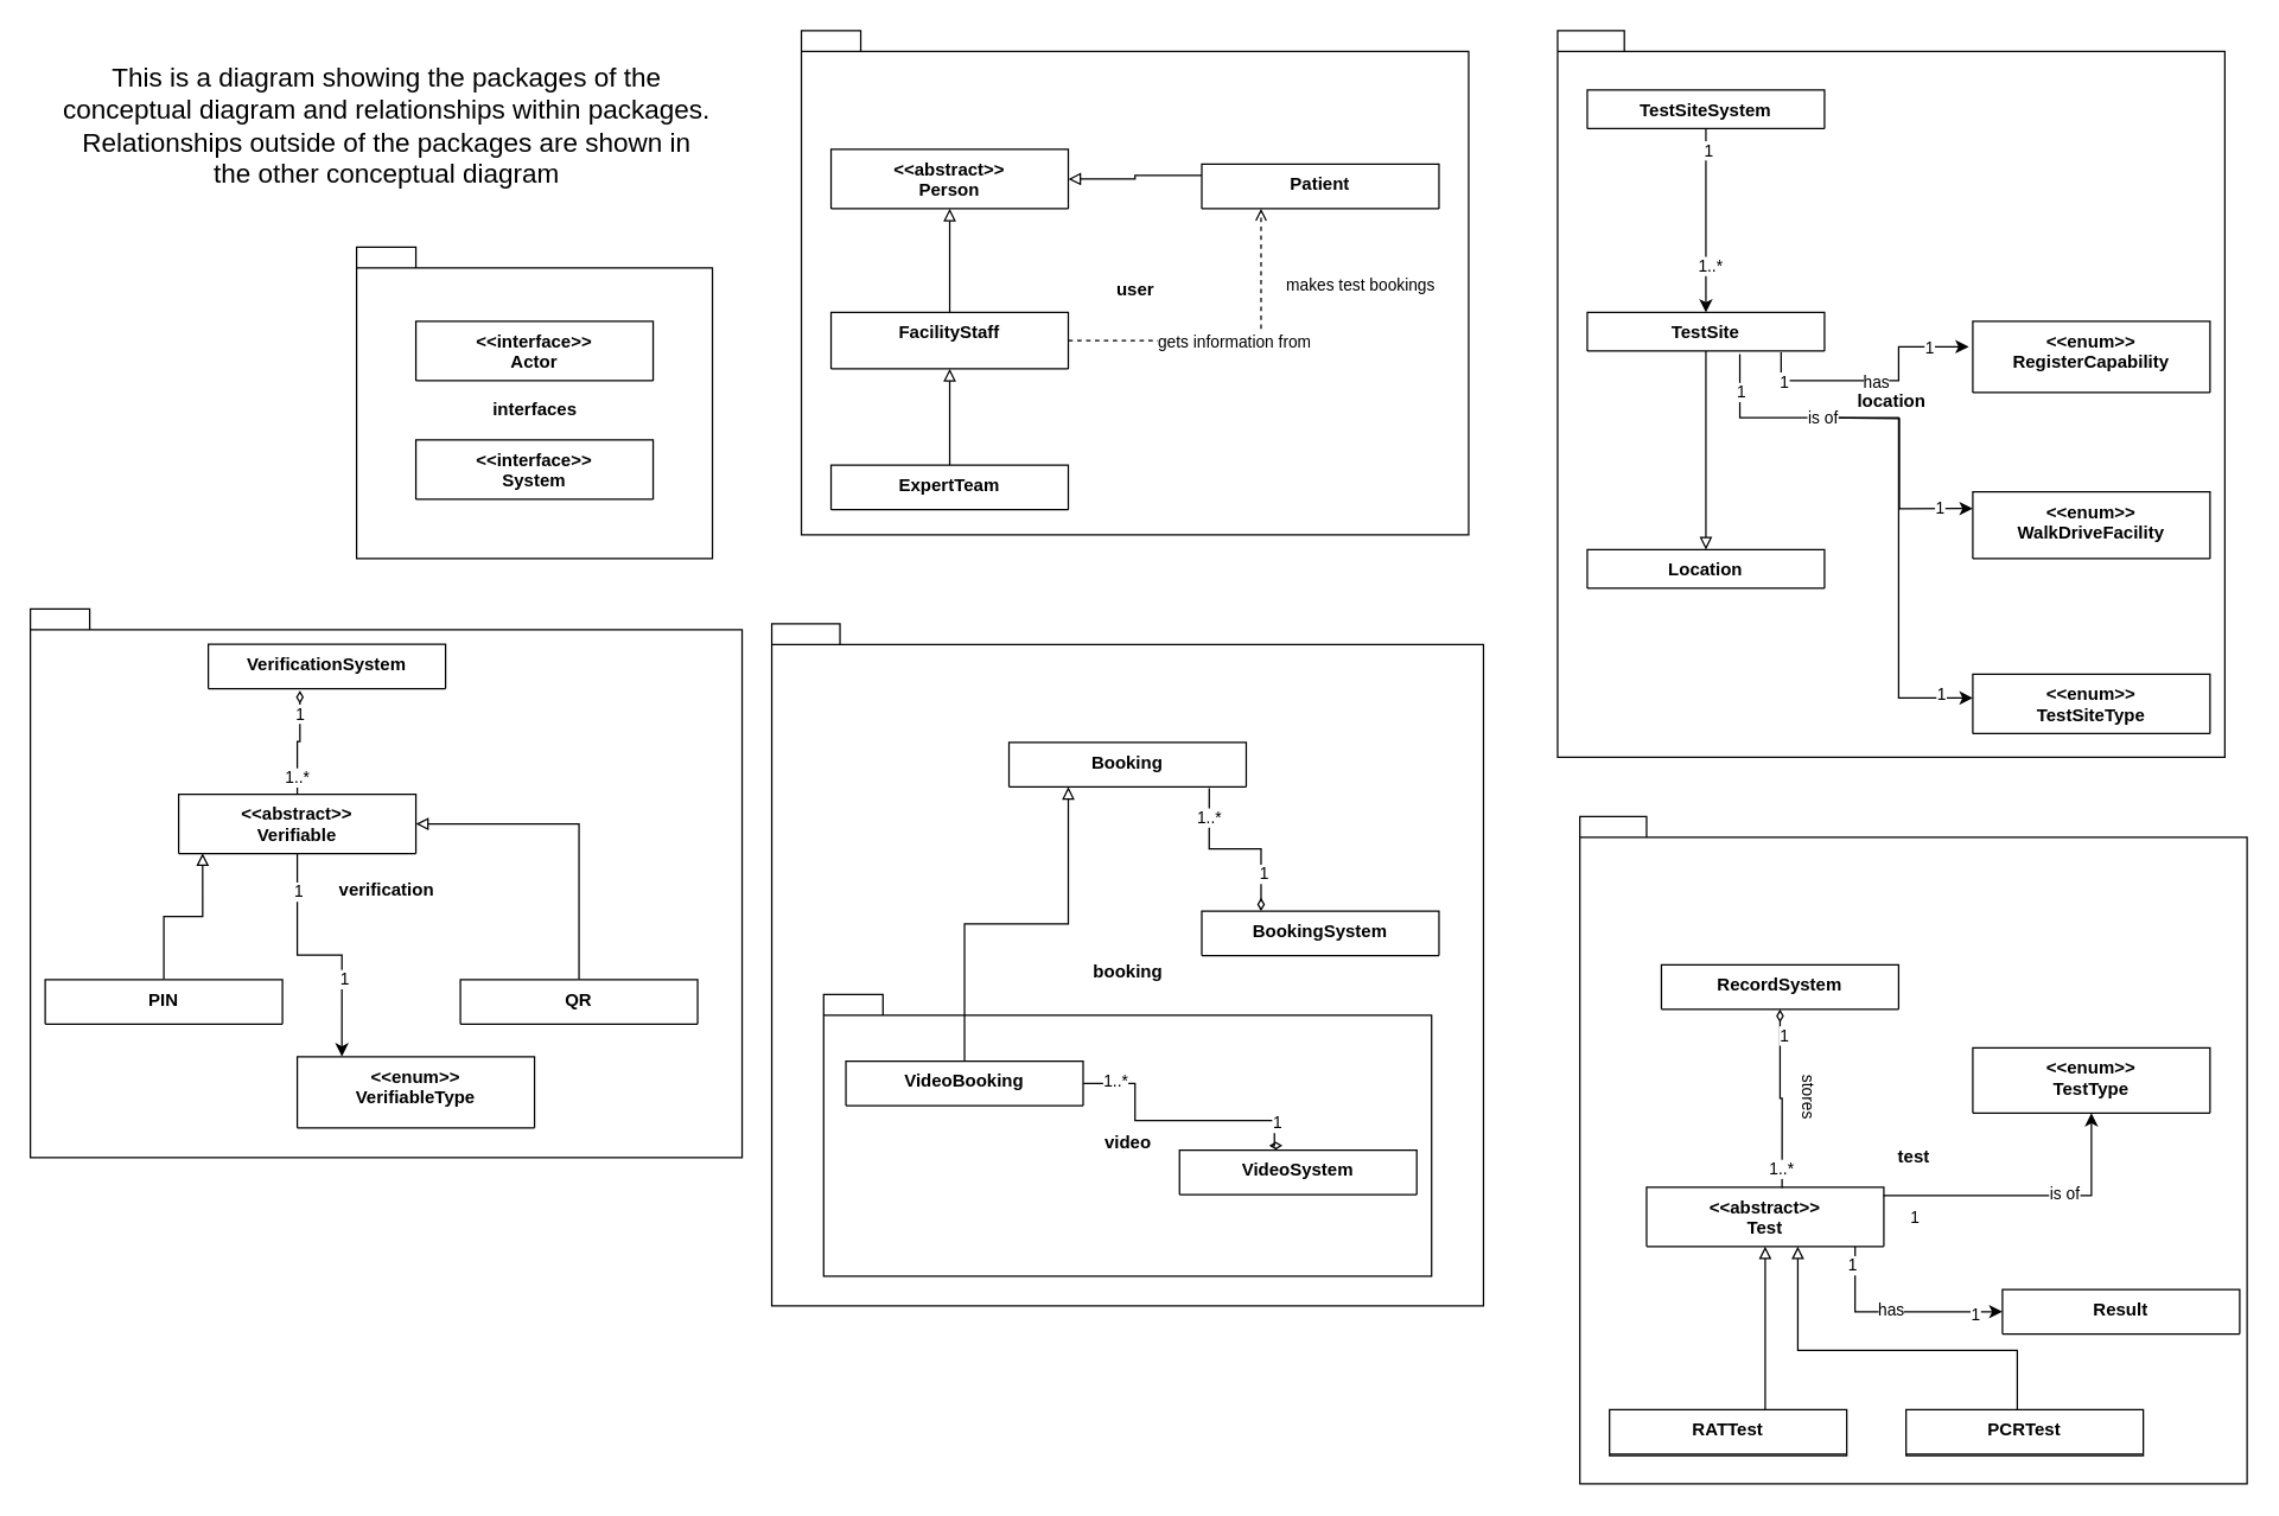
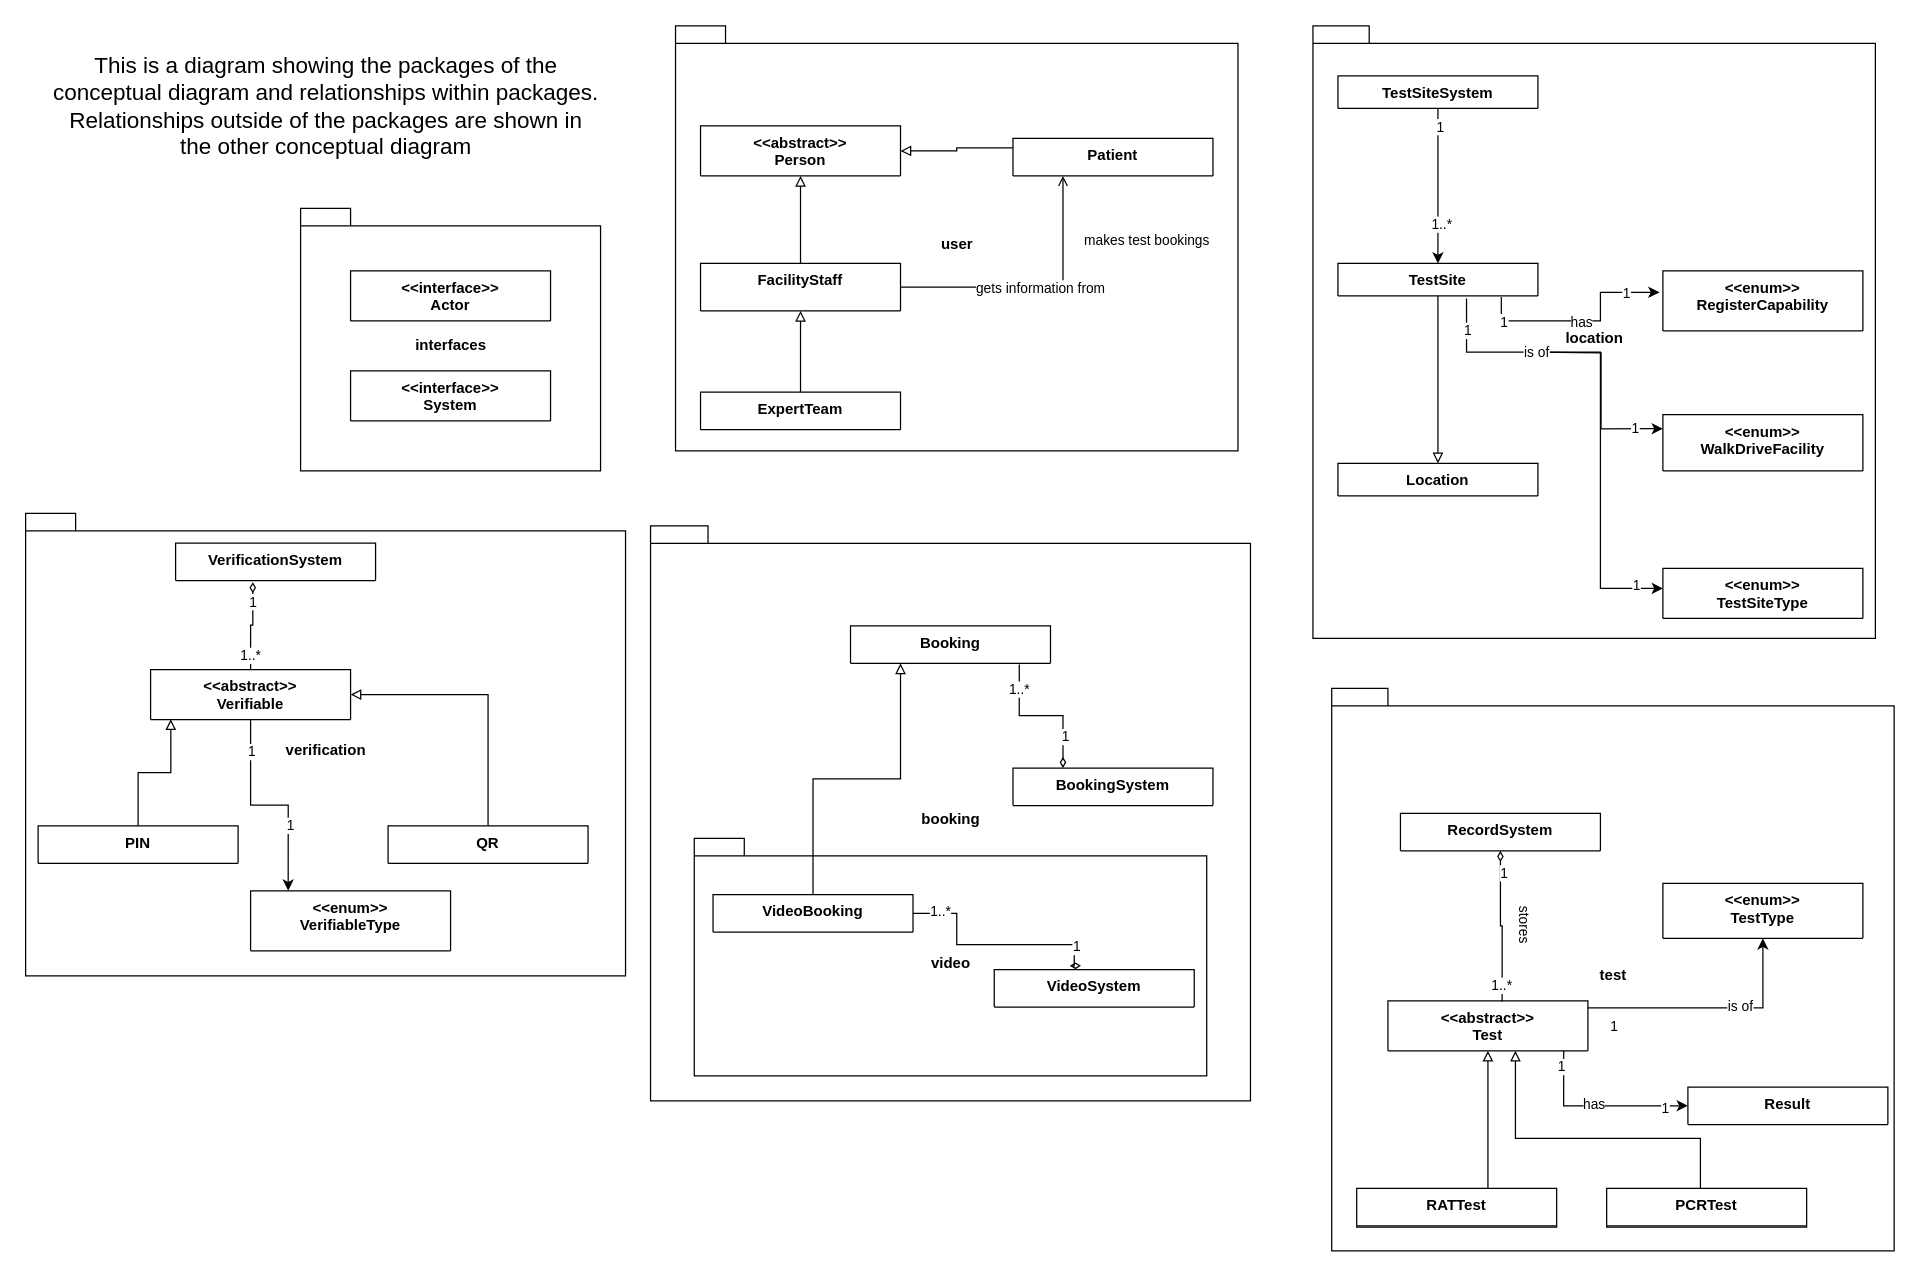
- <mxCell id="37" style="edgeStyle=orthogonalEdgeStyle;rounded=0;orthogonalLoop=1;jettySize=auto;html=1;entryX=0.25;entryY=1;entryDx=0;entryDy=0;dashed=1;startArrow=none;startFill=0;endArrow=open;endFill=0;exitX=1;exitY=0.5;exitDx=0;exitDy=0;" edge="1" parent="1" source="31" target="32"><mxGeometry relative="1" as="geometry"><mxPoint x="854" y="300" as="sourcePoint" /><mxPoint x="853.92" y="184.962" as="targetPoint" /></mxGeometry></mxCell>
+ <mxCell id="37" style="edgeStyle=orthogonalEdgeStyle;rounded=0;orthogonalLoop=1;jettySize=auto;html=1;entryX=0.25;entryY=1;entryDx=0;entryDy=0;dashed=0;startArrow=none;startFill=0;endArrow=open;endFill=0;exitX=1;exitY=0.5;exitDx=0;exitDy=0;" edge="1" parent="1" source="31" target="32"><mxGeometry relative="1" as="geometry"><mxPoint x="854" y="300" as="sourcePoint" /><mxPoint x="853.92" y="184.962" as="targetPoint" /></mxGeometry></mxCell>
